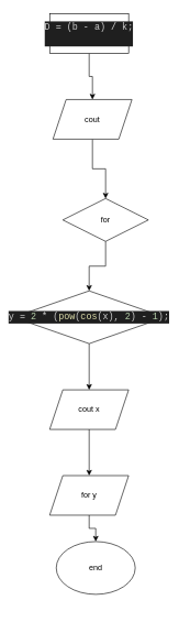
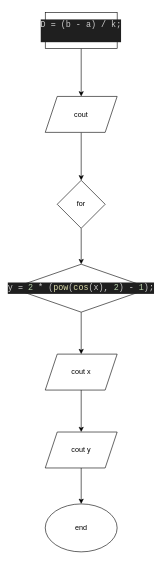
- <mxCell id="5" value="cout" style="shape=parallelogram;perimeter=parallelogramPerimeter;whiteSpace=wrap;html=1;fixedSize=1;" vertex="1" parent="1"><mxGeometry x="80" y="150" width="120" height="60" as="geometry" /></mxCell>
+ <mxCell id="5" value="cout" style="shape=parallelogram;perimeter=parallelogramPerimeter;whiteSpace=wrap;html=1;fixedSize=1;" vertex="1" parent="1"><mxGeometry x="75" y="160" width="120" height="60" as="geometry" /></mxCell>
- <mxCell id="7" value="for" style="rhombus;whiteSpace=wrap;html=1;" vertex="1" parent="1"><mxGeometry x="95" y="300" width="130" height="65" as="geometry" /></mxCell>
+ <mxCell id="7" value="for" style="rhombus;whiteSpace=wrap;html=1;" vertex="1" parent="1"><mxGeometry x="95" y="300" width="80" height="80" as="geometry" /></mxCell>
- <mxCell id="11" value="for y" style="shape=parallelogram;perimeter=parallelogramPerimeter;whiteSpace=wrap;html=1;fixedSize=1;" vertex="1" parent="1"><mxGeometry x="75" y="720" width="120" height="60" as="geometry" /></mxCell>
+ <mxCell id="11" value="cout y" style="shape=parallelogram;perimeter=parallelogramPerimeter;whiteSpace=wrap;html=1;fixedSize=1;" vertex="1" parent="1"><mxGeometry x="75" y="720" width="120" height="60" as="geometry" /></mxCell>
- <mxCell id="12" value="end" style="ellipse;whiteSpace=wrap;html=1;" vertex="1" parent="1"><mxGeometry x="85" y="820" width="120" height="80" as="geometry" /></mxCell>
+ <mxCell id="12" value="end" style="ellipse;whiteSpace=wrap;html=1;" vertex="1" parent="1"><mxGeometry x="75" y="840" width="120" height="80" as="geometry" /></mxCell>
